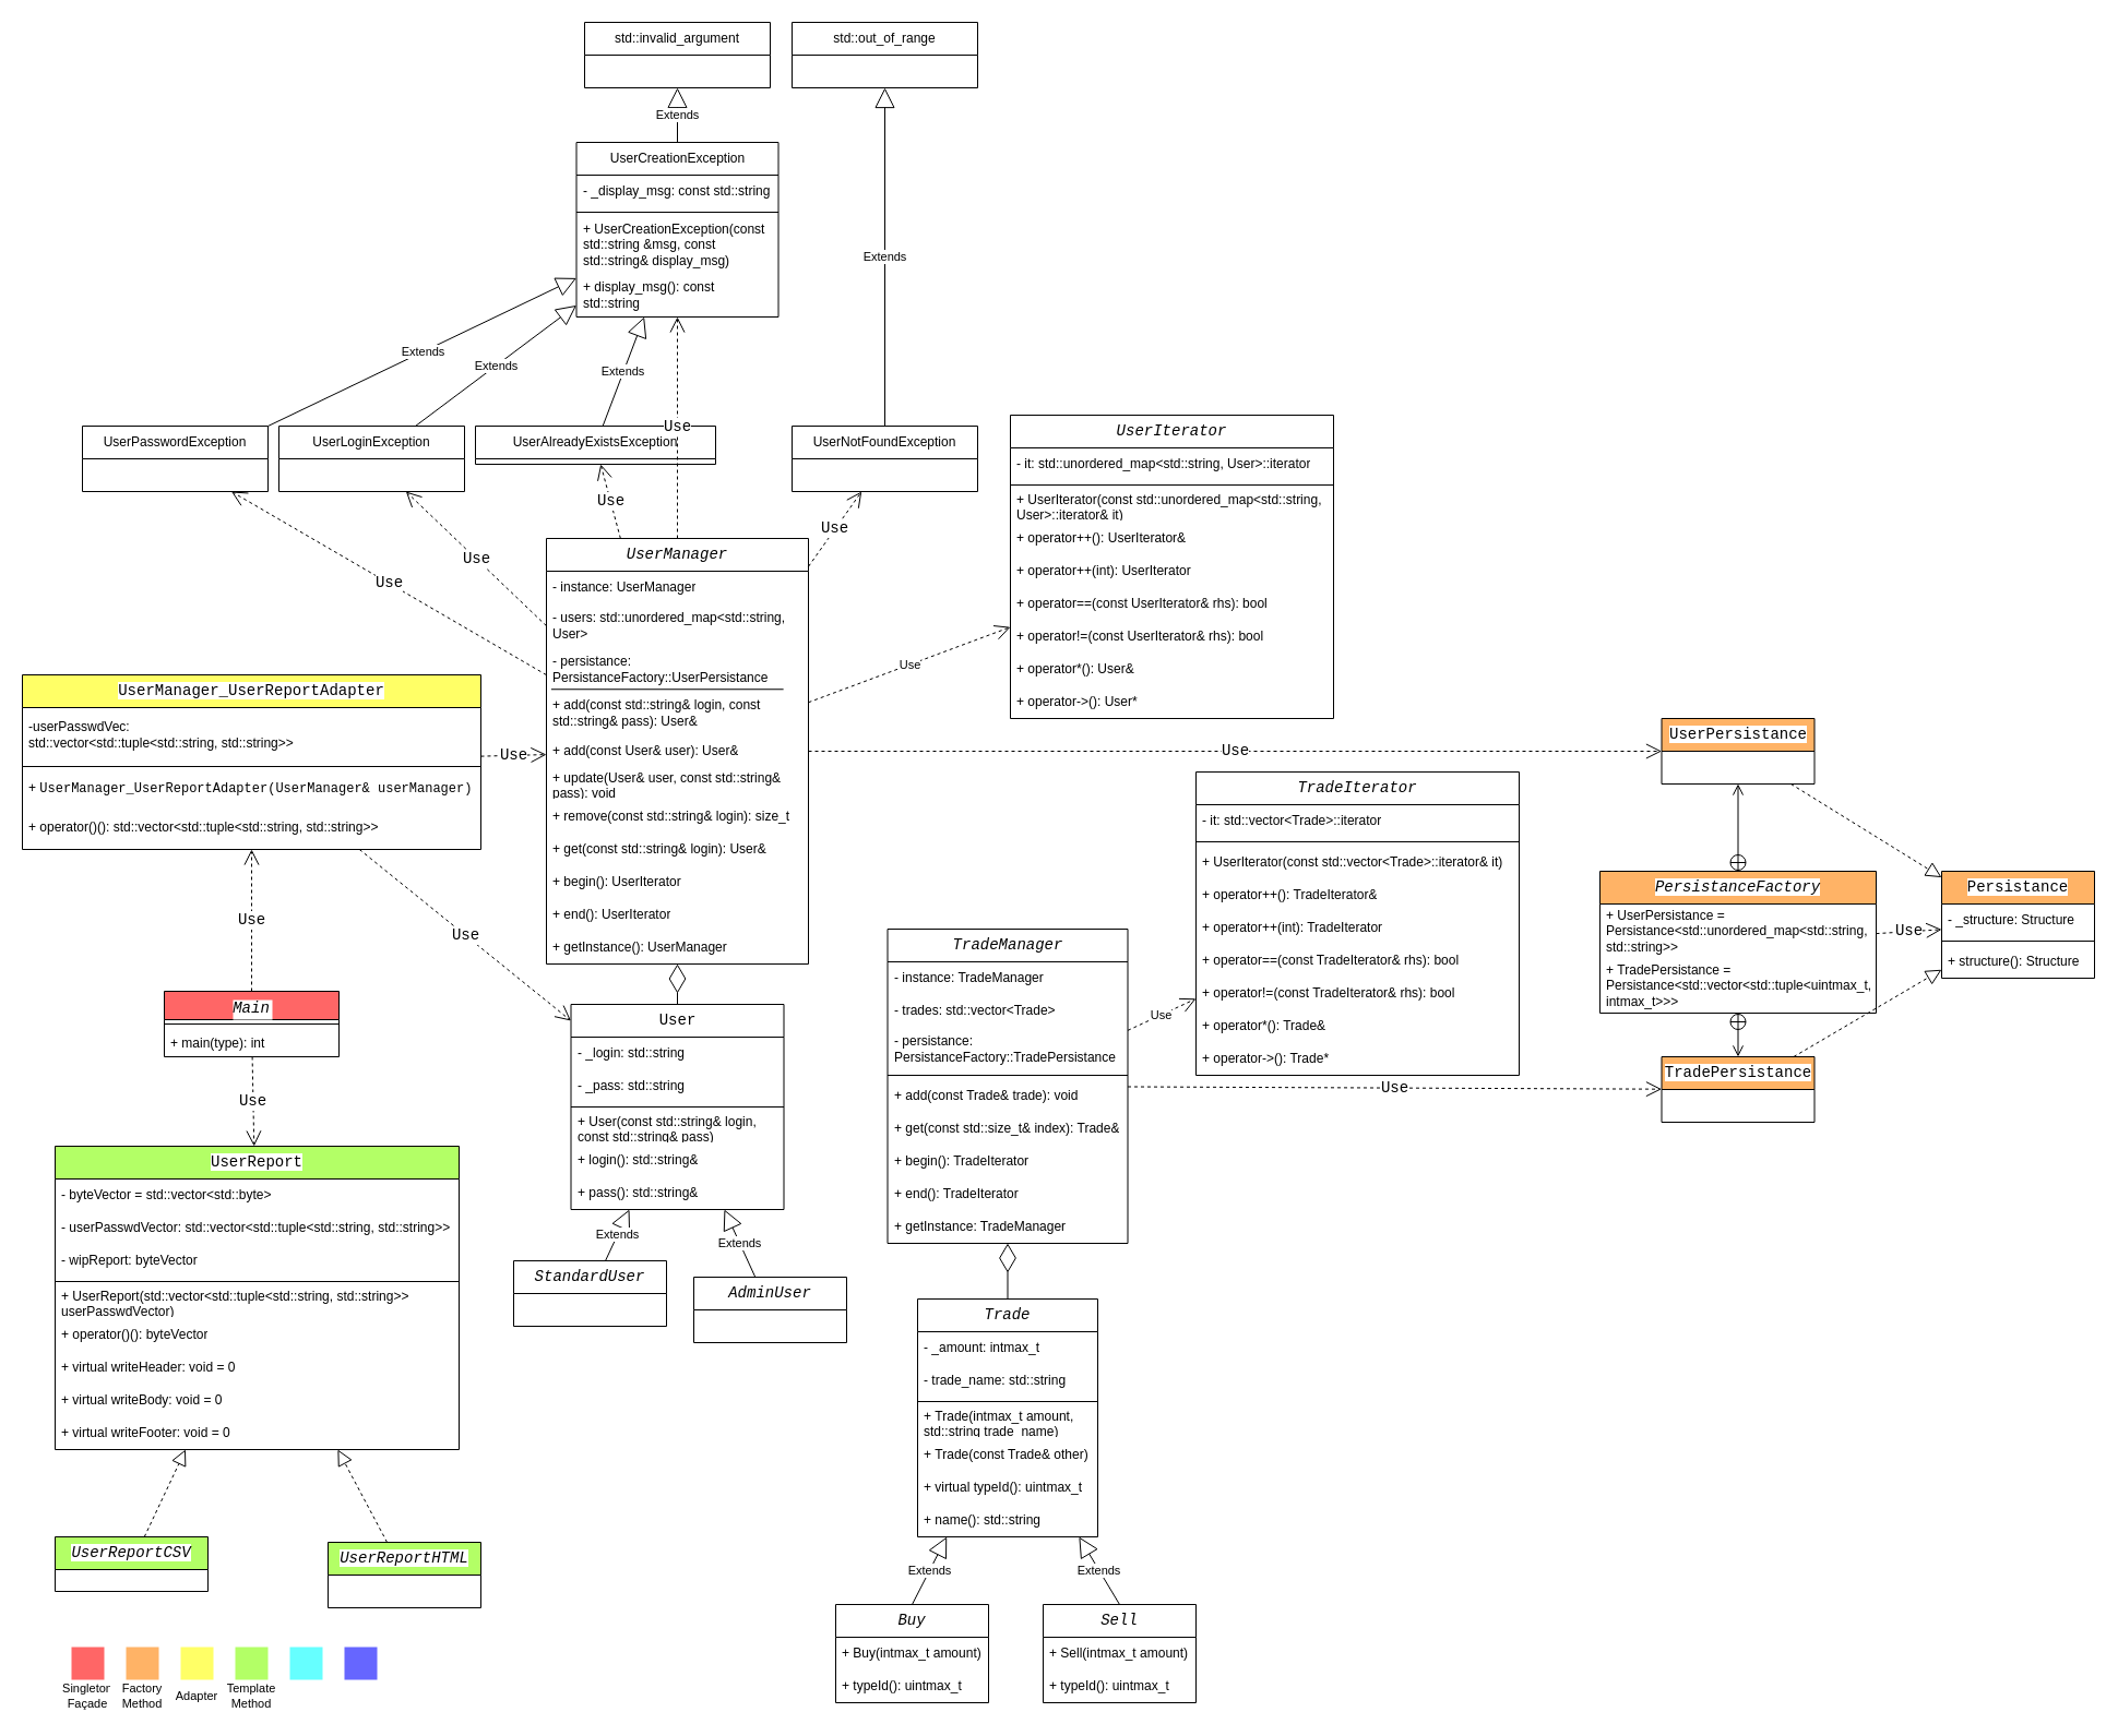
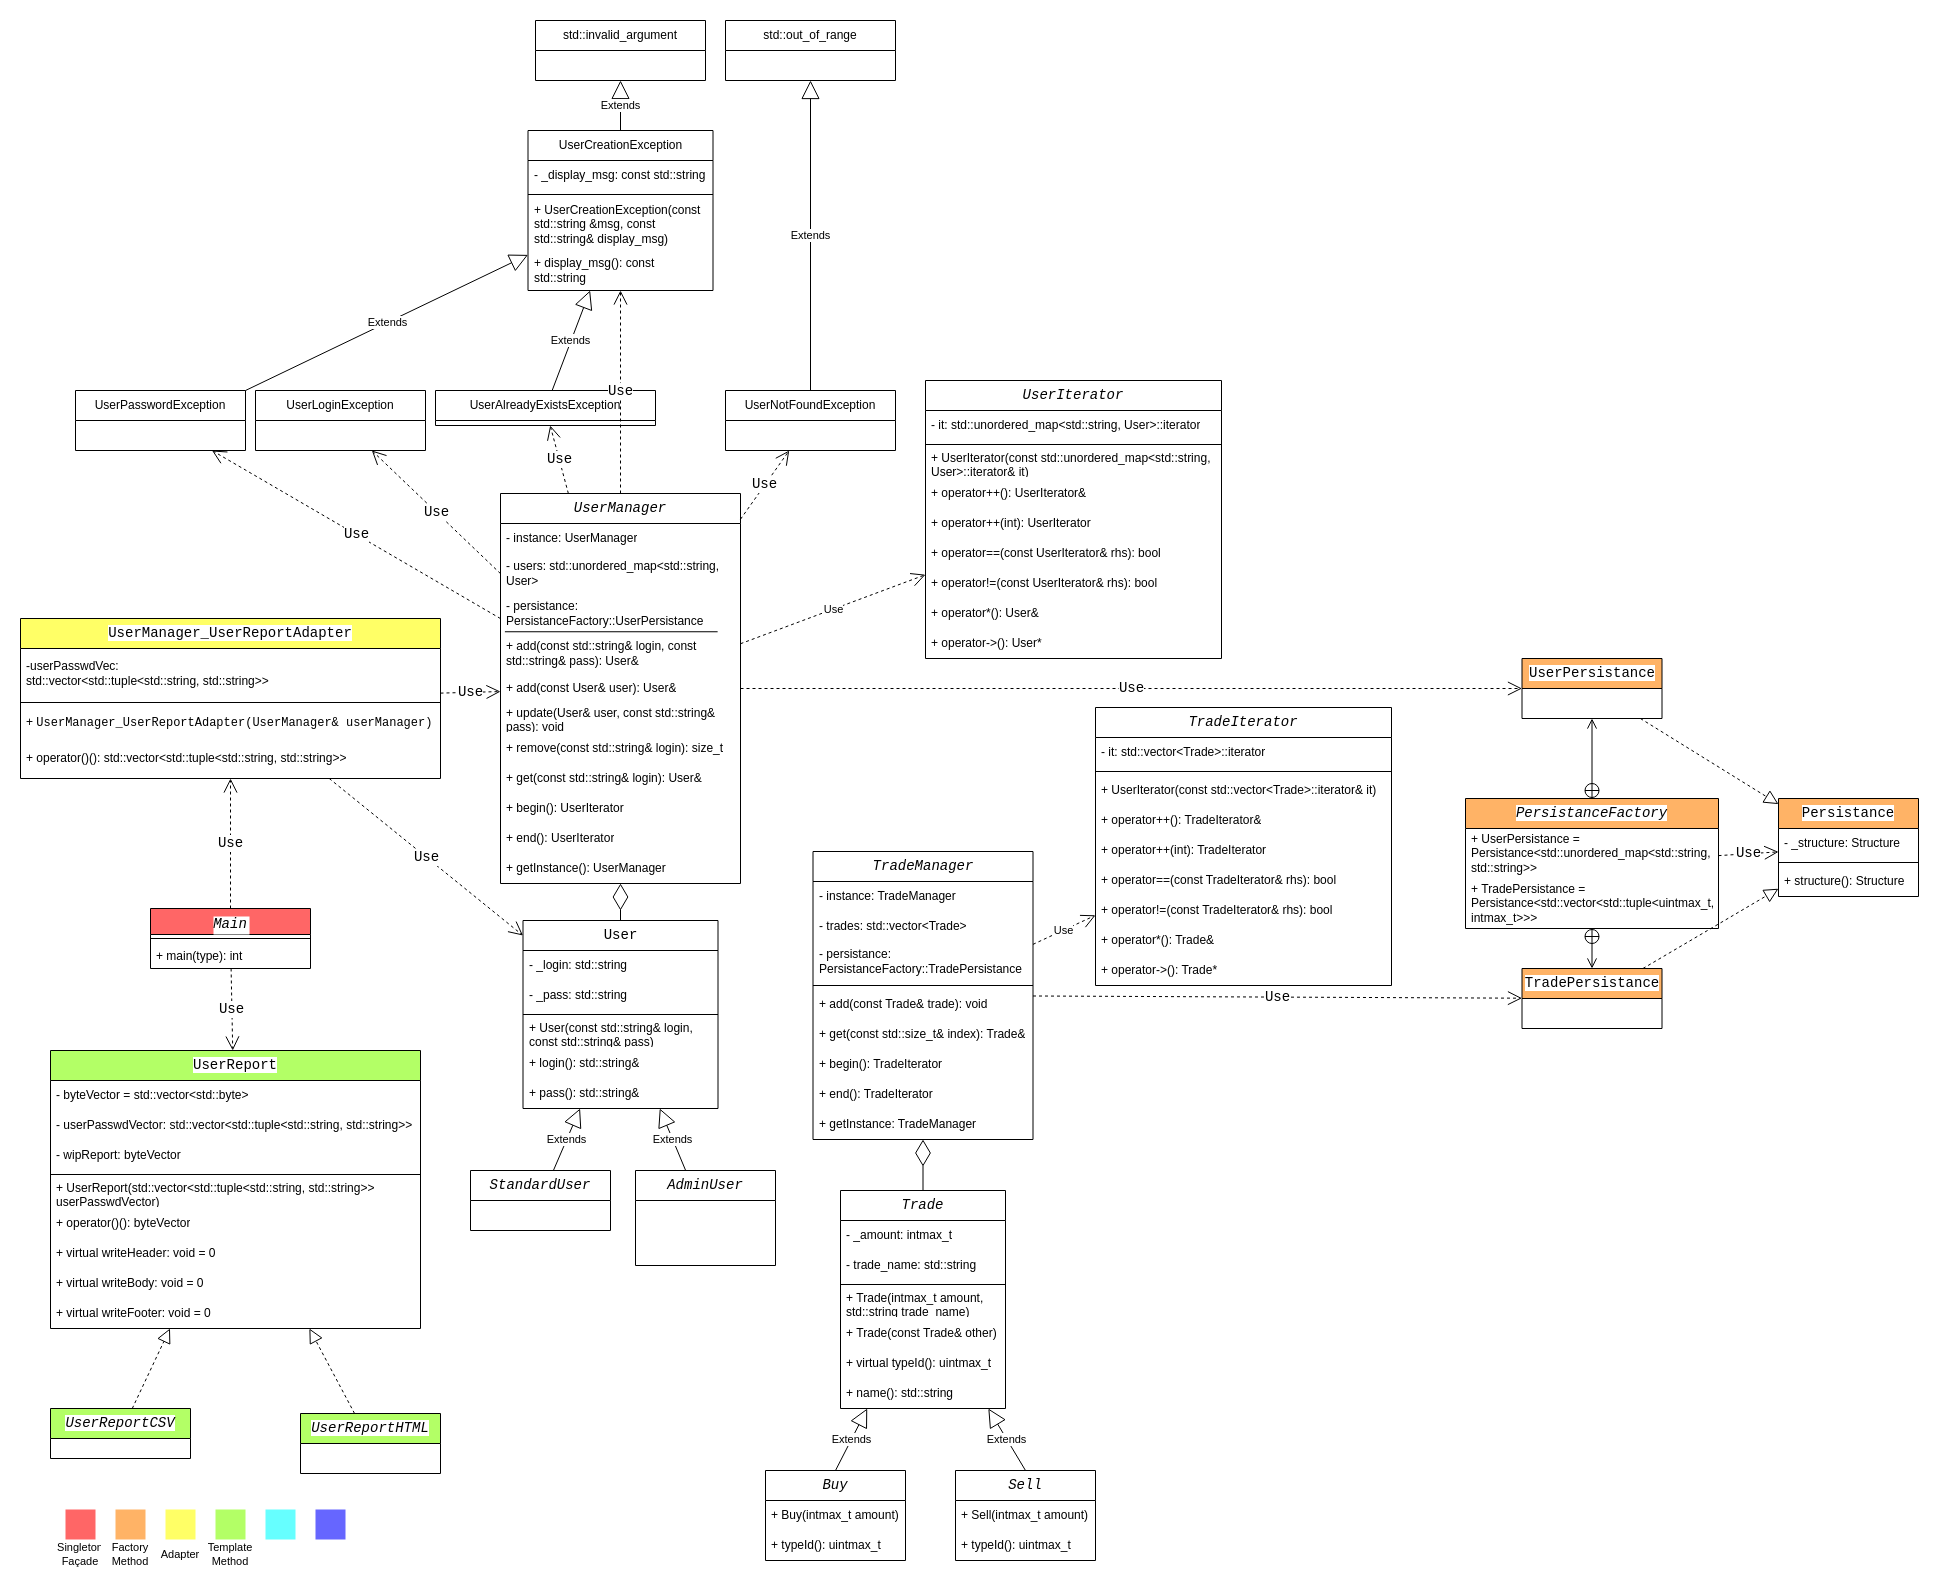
- <mxCell id="110" value="Extends" style="endArrow=block;endSize=16;endFill=0;html=1;rounded=0;" parent="1" source="103" target="64" edge="1"><mxGeometry width="160" relative="1" as="geometry"><mxPoint x="815" y="950" as="sourcePoint" /><mxPoint x="975" y="950" as="targetPoint" /></mxGeometry></mxCell>
- <mxCell id="51" value="&lt;div style=&quot;font-family: &amp;quot;JetBrains Mono&amp;quot;, Consolas, &amp;quot;Courier New&amp;quot;, monospace; font-size: 14px; line-height: 19px;&quot;&gt;&lt;span style=&quot;font-style: italic; background-color: rgb(255, 255, 255);&quot;&gt;StandardUser&lt;/span&gt;&lt;/div&gt;" style="swimlane;fontStyle=0;childLayout=stackLayout;horizontal=1;startSize=30;horizontalStack=0;resizeParent=1;resizeParentMax=0;resizeLast=0;collapsible=1;marginBottom=0;whiteSpace=wrap;html=1;" parent="1" vertex="1"><mxGeometry x="470" y="1155" width="140" height="60" as="geometry" /></mxCell>
+ <mxCell id="51" value="&lt;div style=&quot;font-family: &amp;quot;JetBrains Mono&amp;quot;, Consolas, &amp;quot;Courier New&amp;quot;, monospace; font-size: 14px; line-height: 19px;&quot;&gt;&lt;span style=&quot;font-style: italic; background-color: rgb(255, 255, 255);&quot;&gt;StandardUser&lt;/span&gt;&lt;/div&gt;" style="swimlane;fontStyle=0;childLayout=stackLayout;horizontal=1;startSize=30;horizontalStack=0;resizeParent=1;resizeParentMax=0;resizeLast=0;collapsible=1;marginBottom=0;whiteSpace=wrap;html=1;" parent="1" vertex="1"><mxGeometry x="470" y="1170" width="140" height="60" as="geometry" /></mxCell>
- <mxCell id="52" value="&lt;div style=&quot;font-family: &amp;quot;JetBrains Mono&amp;quot;, Consolas, &amp;quot;Courier New&amp;quot;, monospace; font-size: 14px; line-height: 19px;&quot;&gt;&lt;span style=&quot;font-style: italic; background-color: rgb(255, 255, 255);&quot;&gt;AdminUser&lt;/span&gt;&lt;/div&gt;" style="swimlane;fontStyle=0;childLayout=stackLayout;horizontal=1;startSize=30;horizontalStack=0;resizeParent=1;resizeParentMax=0;resizeLast=0;collapsible=1;marginBottom=0;whiteSpace=wrap;html=1;" parent="1" vertex="1"><mxGeometry x="635" y="1170" width="140" height="60" as="geometry"><mxRectangle x="90" y="770" width="120" height="30" as="alternateBounds" /></mxGeometry></mxCell>
+ <mxCell id="52" value="&lt;div style=&quot;font-family: &amp;quot;JetBrains Mono&amp;quot;, Consolas, &amp;quot;Courier New&amp;quot;, monospace; font-size: 14px; line-height: 19px;&quot;&gt;&lt;span style=&quot;font-style: italic; background-color: rgb(255, 255, 255);&quot;&gt;AdminUser&lt;/span&gt;&lt;/div&gt;" style="swimlane;fontStyle=0;childLayout=stackLayout;horizontal=1;startSize=30;horizontalStack=0;resizeParent=1;resizeParentMax=0;resizeLast=0;collapsible=1;marginBottom=0;whiteSpace=wrap;html=1;" parent="1" vertex="1"><mxGeometry x="635" y="1170" width="140" height="95" as="geometry"><mxRectangle x="90" y="770" width="120" height="30" as="alternateBounds" /></mxGeometry></mxCell>
